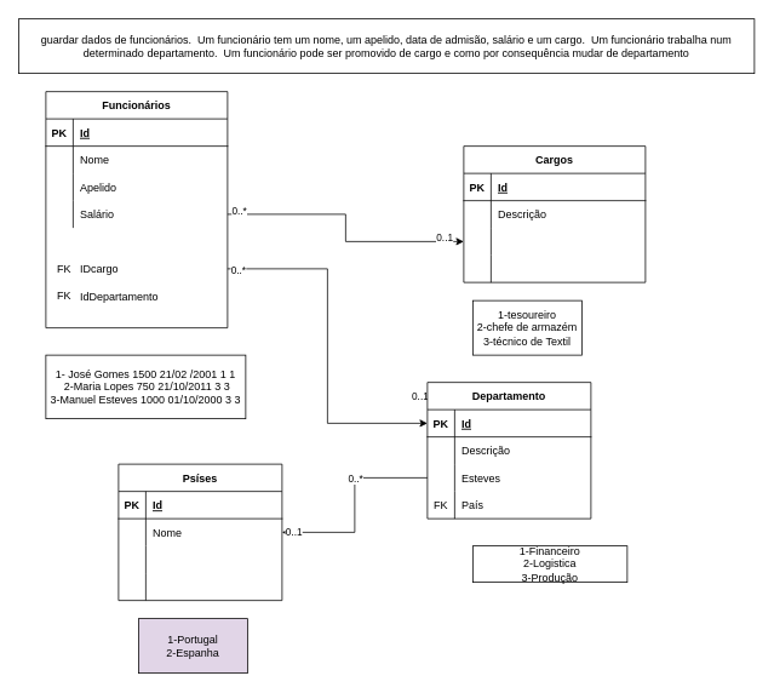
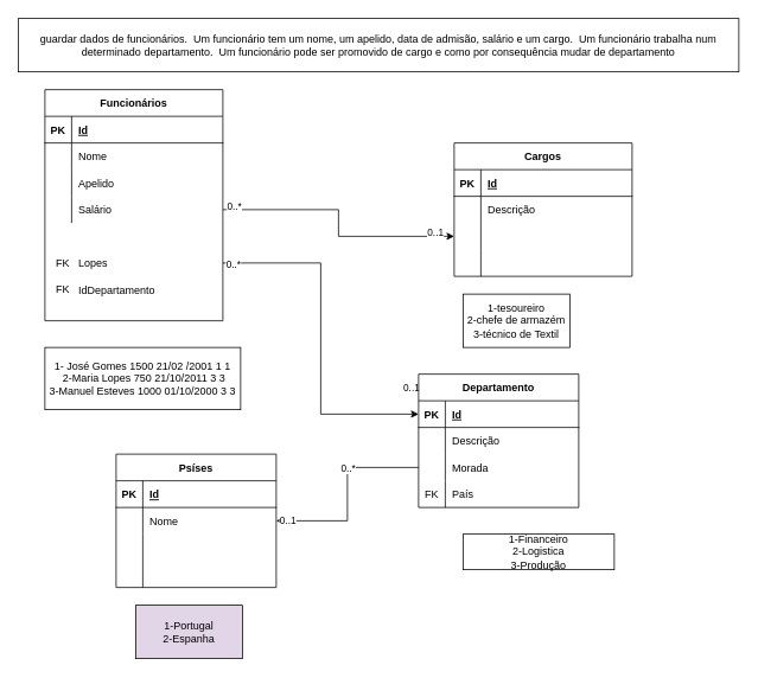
- <mxCell id="18" value="IDcargo" style="shape=partialRectangle;connectable=0;fillColor=none;top=0;left=0;bottom=0;right=0;align=left;spacingLeft=6;overflow=hidden;" vertex="1" parent="1"><mxGeometry x="80" y="280" width="150" height="30" as="geometry"><mxRectangle width="150" height="30" as="alternateBounds" /></mxGeometry></mxCell>
+ <mxCell id="18" value="Lopes" style="shape=partialRectangle;connectable=0;fillColor=none;top=0;left=0;bottom=0;right=0;align=left;spacingLeft=6;overflow=hidden;" vertex="1" parent="1"><mxGeometry x="80" y="280" width="150" height="30" as="geometry"><mxRectangle width="150" height="30" as="alternateBounds" /></mxGeometry></mxCell>
- <mxCell id="47" value="Esteves" style="shape=partialRectangle;connectable=0;fillColor=none;top=0;left=0;bottom=0;right=0;align=left;spacingLeft=6;overflow=hidden;strokeWidth=1;" vertex="1" parent="45"><mxGeometry x="30" width="150" height="30" as="geometry"><mxRectangle width="150" height="30" as="alternateBounds" /></mxGeometry></mxCell>
+ <mxCell id="47" value="Morada" style="shape=partialRectangle;connectable=0;fillColor=none;top=0;left=0;bottom=0;right=0;align=left;spacingLeft=6;overflow=hidden;strokeWidth=1;" vertex="1" parent="45"><mxGeometry x="30" width="150" height="30" as="geometry"><mxRectangle width="150" height="30" as="alternateBounds" /></mxGeometry></mxCell>
